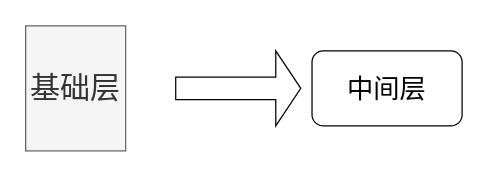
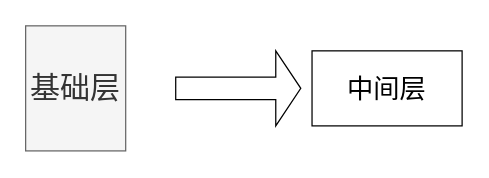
- <mxCell id="4" value="中间层" style="rounded=1;whiteSpace=wrap;html=1;align=center;fontSize=21;fontStyle=0;horizontal=1;" vertex="1" parent="1"><mxGeometry x="249" y="40" width="120" height="60" as="geometry" /></mxCell>
+ <mxCell id="4" value="中间层" style="whiteSpace=wrap;html=1;align=center;fontSize=21;fontStyle=0;horizontal=1;rounded=0;" vertex="1" parent="1"><mxGeometry x="249" y="40" width="120" height="60" as="geometry" /></mxCell>
